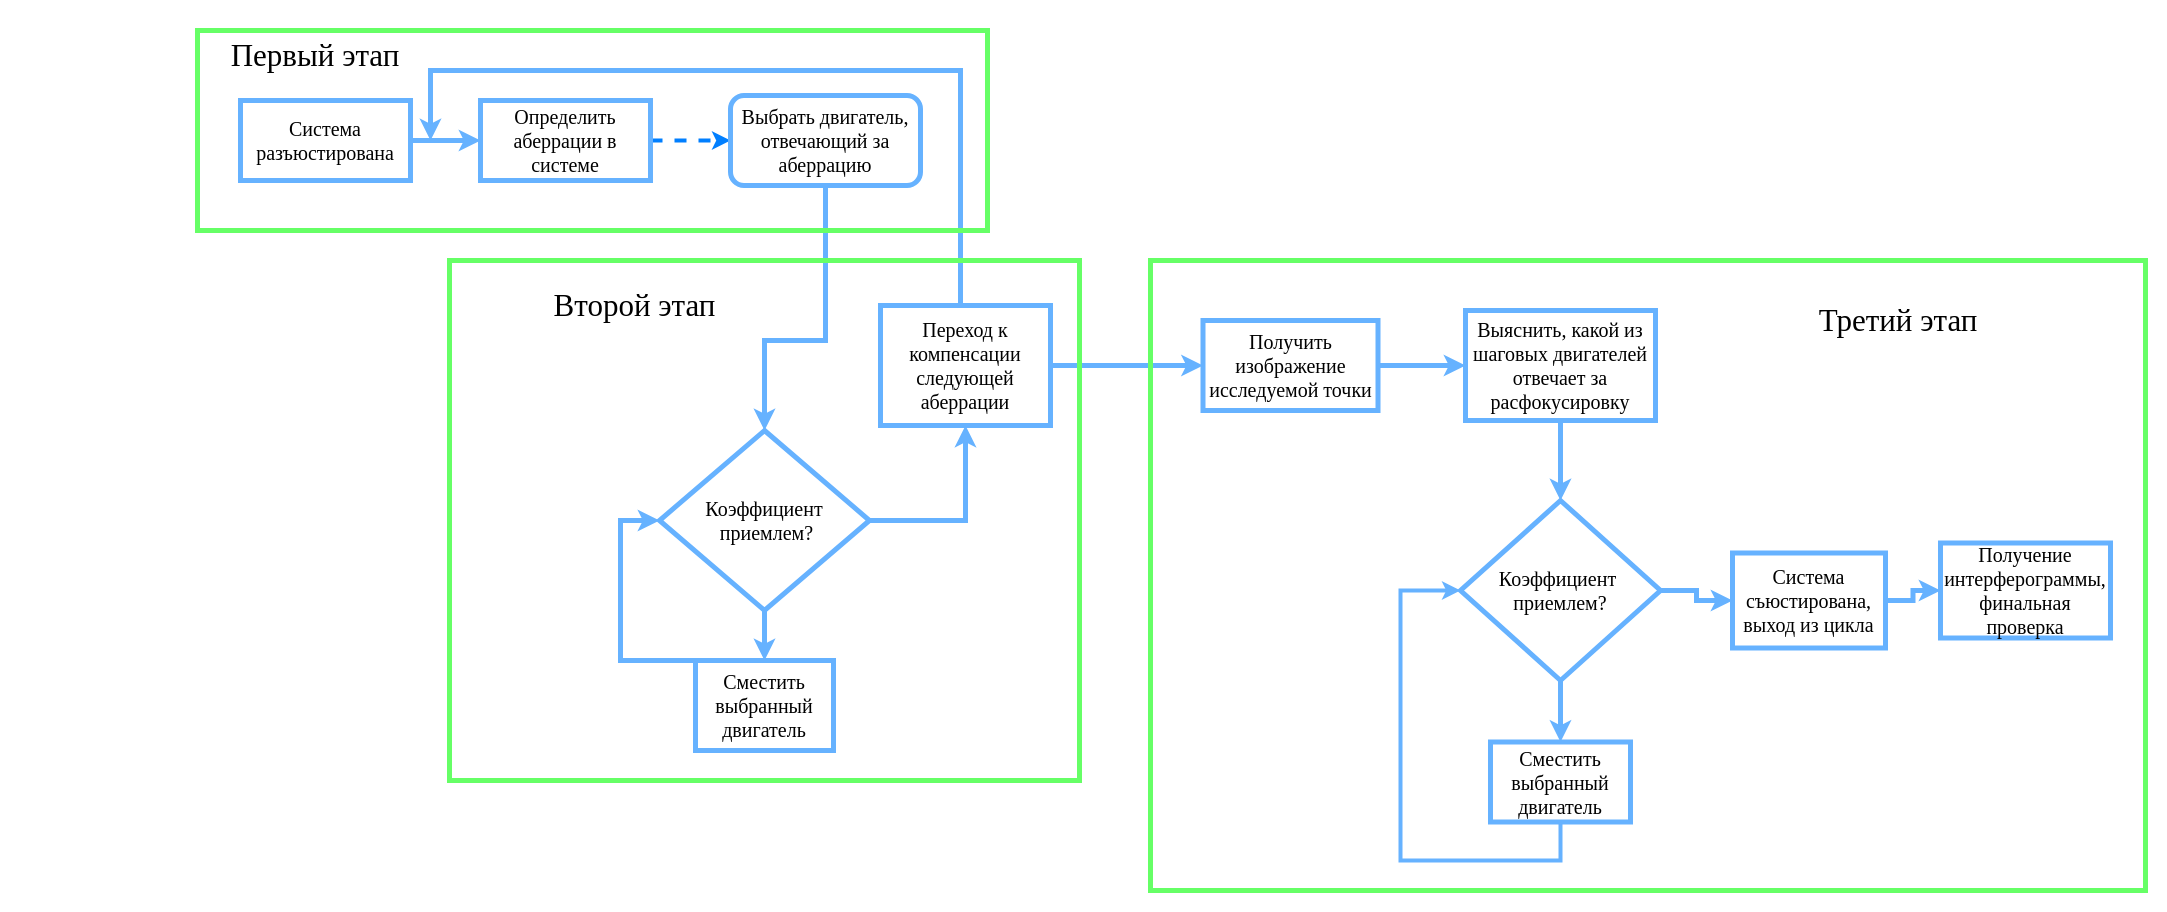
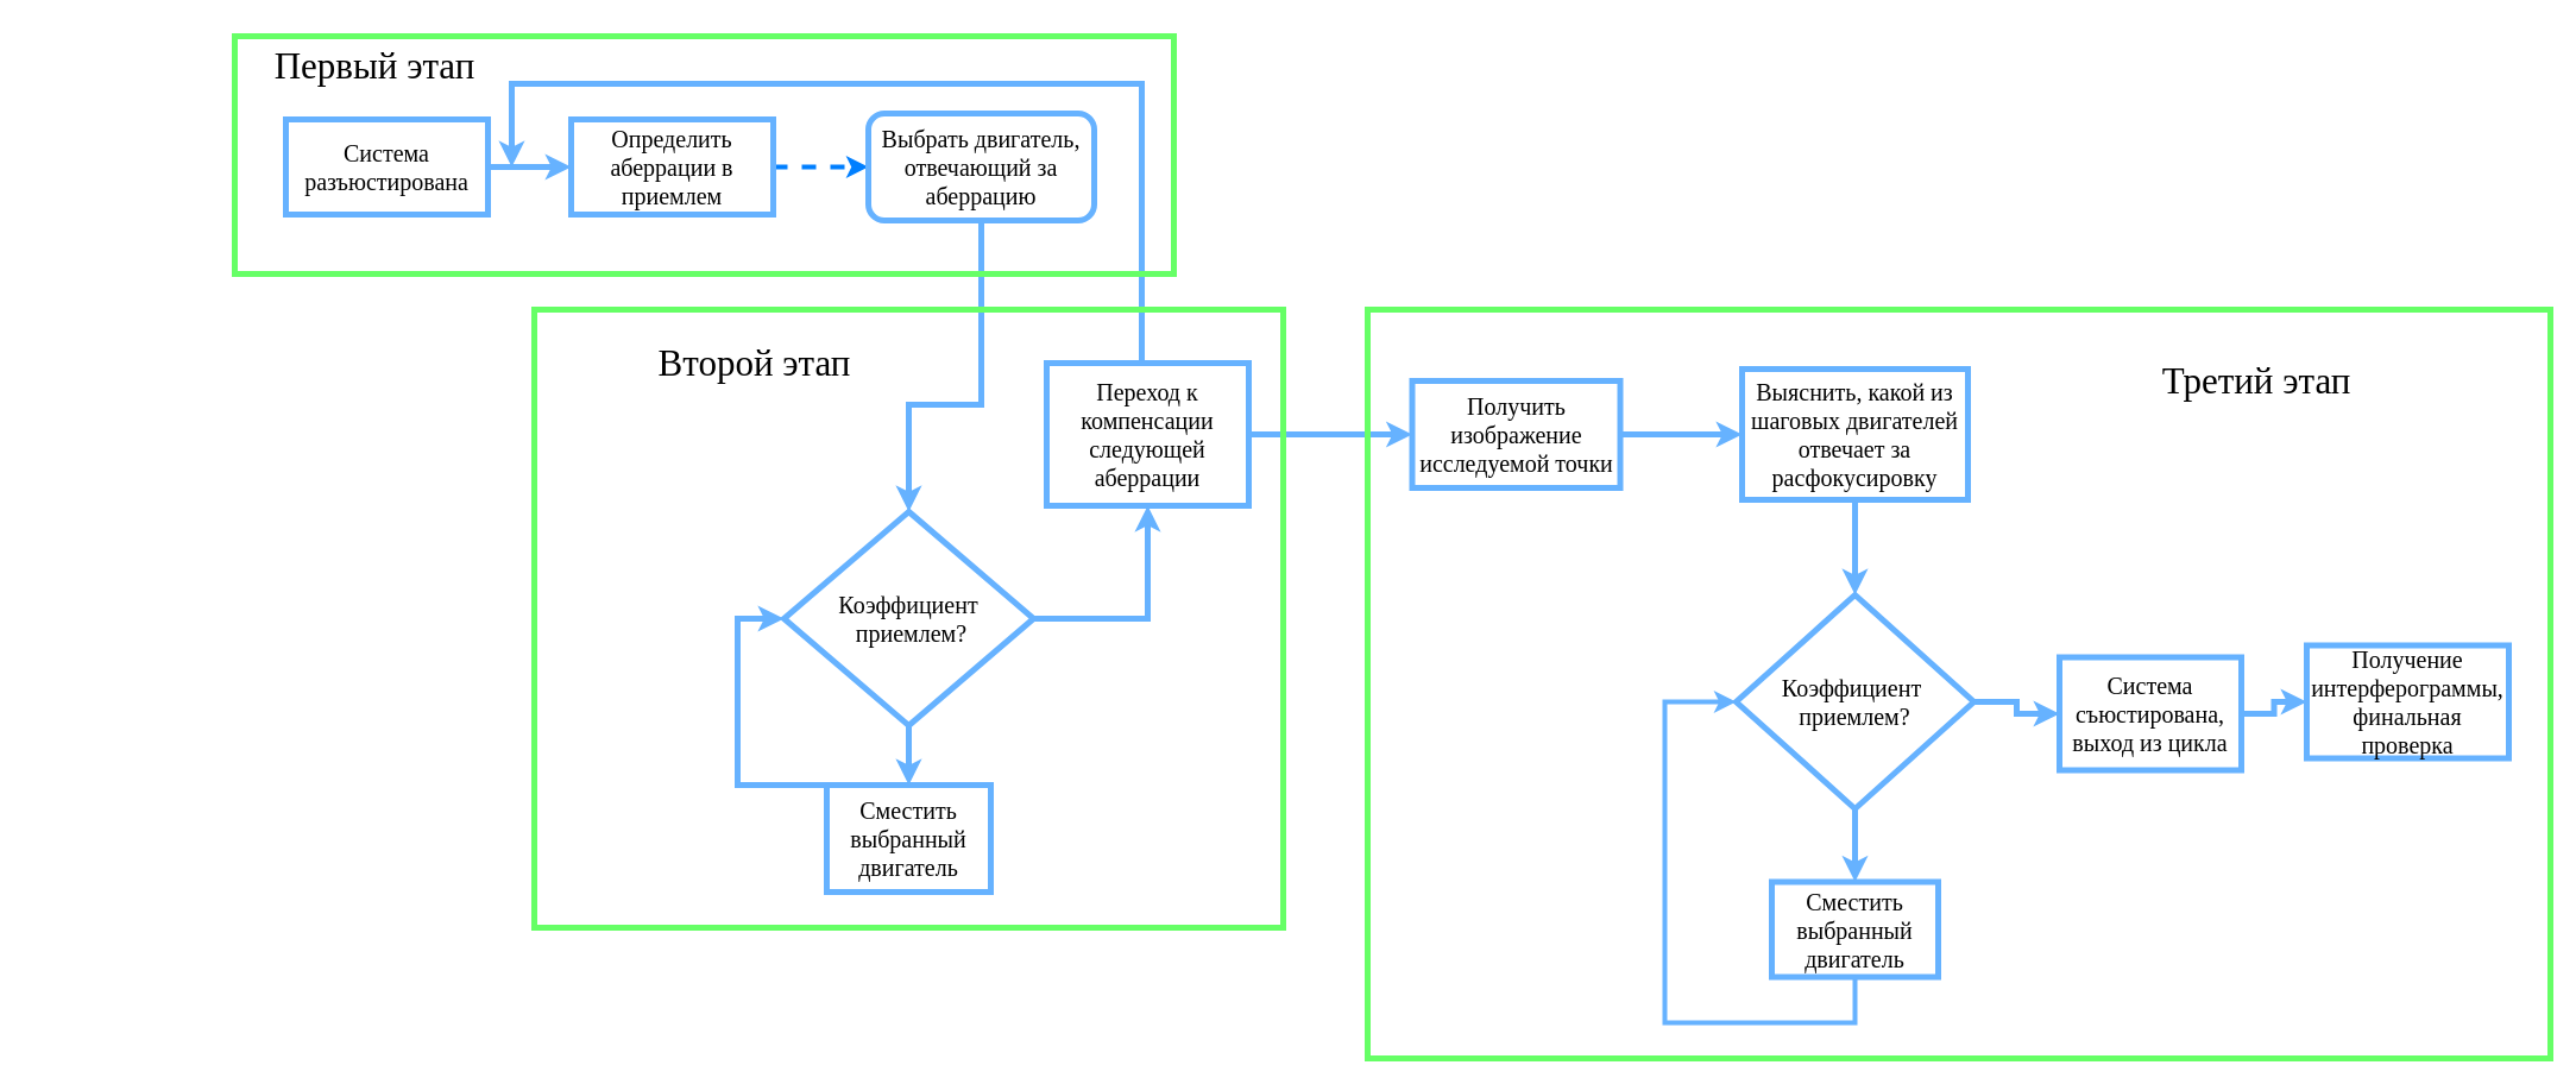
- <mxCell id="5" value="&lt;font style=&quot;font-size: 20px&quot; face=&quot;Times New Roman&quot;&gt;Определить аберрации в системе&lt;/font&gt;" style="rounded=0;whiteSpace=wrap;html=1;strokeColor=#66B2FF;strokeWidth=5;" parent="1" vertex="1"><mxGeometry x="480" y="100" width="170" height="80" as="geometry" /></mxCell>
+ <mxCell id="5" value="&lt;font style=&quot;font-size: 20px&quot; face=&quot;Times New Roman&quot;&gt;Определить аберрации в приемлем&lt;/font&gt;" style="rounded=0;whiteSpace=wrap;html=1;strokeColor=#66B2FF;strokeWidth=5;" parent="1" vertex="1"><mxGeometry x="480" y="100" width="170" height="80" as="geometry" /></mxCell>
- <mxCell id="17" value="&lt;font style=&quot;font-size: 20px&quot; face=&quot;Times New Roman&quot;&gt;Получить изображение исследуемой точки&lt;/font&gt;" style="rounded=0;whiteSpace=wrap;html=1;strokeColor=#66B2FF;strokeWidth=5;" parent="1" vertex="1"><mxGeometry x="1202.5" y="320" width="175" height="90" as="geometry" /></mxCell>
+ <mxCell id="17" value="&lt;font style=&quot;font-size: 20px&quot; face=&quot;Times New Roman&quot;&gt;Получить изображение исследуемой точки&lt;/font&gt;" style="rounded=0;whiteSpace=wrap;html=1;strokeColor=#66B2FF;strokeWidth=5;" parent="1" vertex="1"><mxGeometry x="1187.5" y="320" width="175" height="90" as="geometry" /></mxCell>
